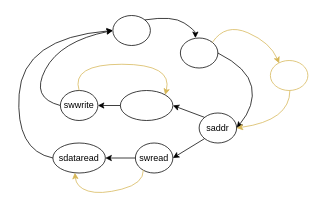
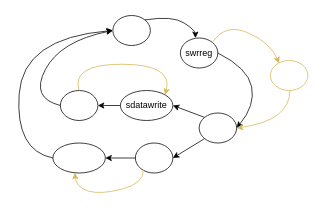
+ <mxCell id="6" value="swrreg" style="text;html=1;strokeColor=none;fillColor=none;align=center;verticalAlign=middle;whiteSpace=wrap;rounded=0;" vertex="1" parent="4"><mxGeometry x="5" y="10" width="40" height="20" as="geometry" /></mxCell>
- <mxCell id="26" value="swwrite" style="text;html=1;strokeColor=none;fillColor=none;align=center;verticalAlign=middle;whiteSpace=wrap;rounded=0;" vertex="1" parent="24"><mxGeometry x="5" y="10" width="40" height="20" as="geometry" /></mxCell>
+ <mxCell id="13" value="sdatawrite" style="text;html=1;strokeColor=none;fillColor=none;align=center;verticalAlign=middle;whiteSpace=wrap;rounded=0;" vertex="1" parent="11"><mxGeometry x="7" y="10" width="56" height="20" as="geometry" /></mxCell>
- <mxCell id="10" value="saddr" style="text;html=1;strokeColor=none;fillColor=none;align=center;verticalAlign=middle;whiteSpace=wrap;rounded=0;" vertex="1" parent="8"><mxGeometry x="5" y="10" width="40" height="20" as="geometry" /></mxCell>
- <mxCell id="21" value="sdataread" style="text;html=1;strokeColor=none;fillColor=none;align=center;verticalAlign=middle;whiteSpace=wrap;rounded=0;" vertex="1" parent="19"><mxGeometry x="7" y="10" width="56" height="20" as="geometry" /></mxCell>
- <mxCell id="16" value="swread" style="text;html=1;strokeColor=none;fillColor=none;align=center;verticalAlign=middle;whiteSpace=wrap;rounded=0;" vertex="1" parent="14"><mxGeometry x="5" y="10" width="40" height="20" as="geometry" /></mxCell>
